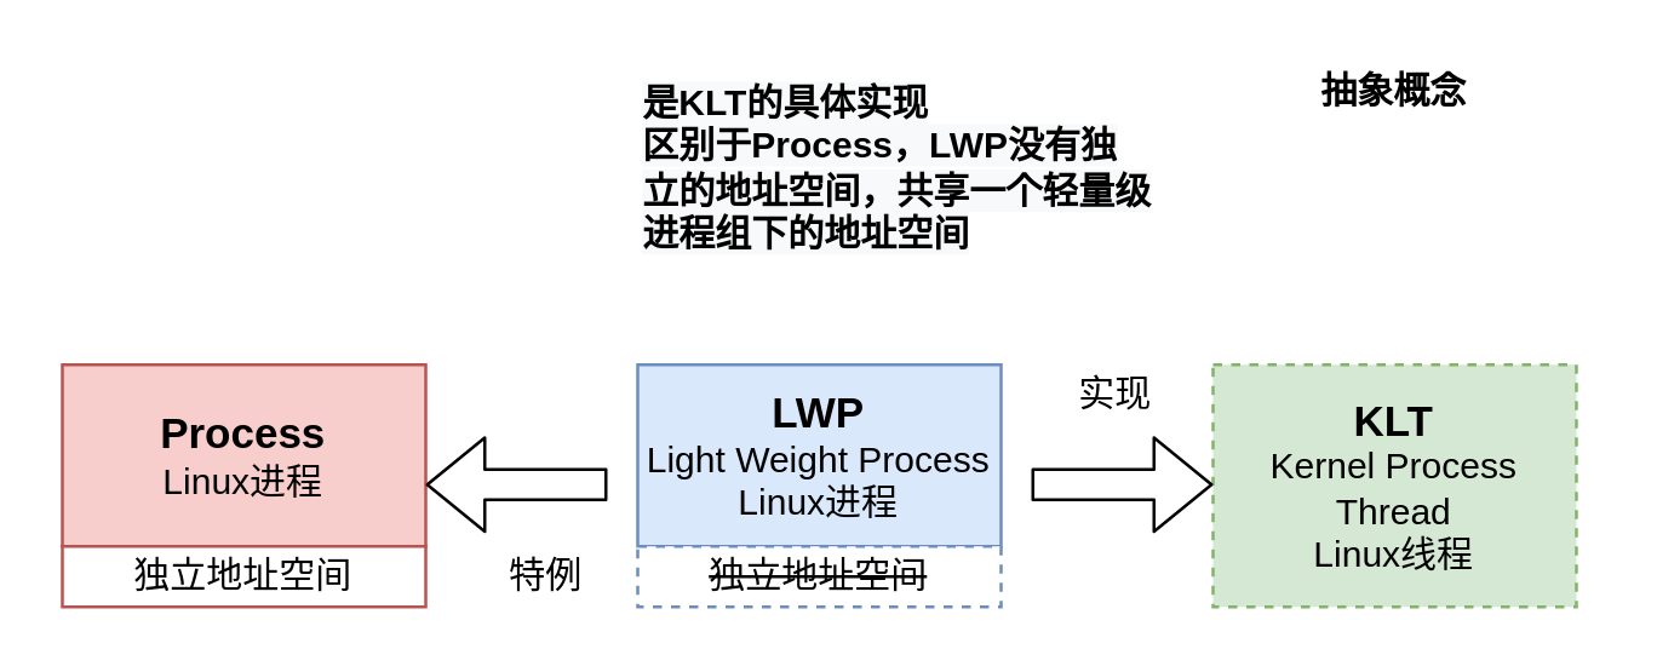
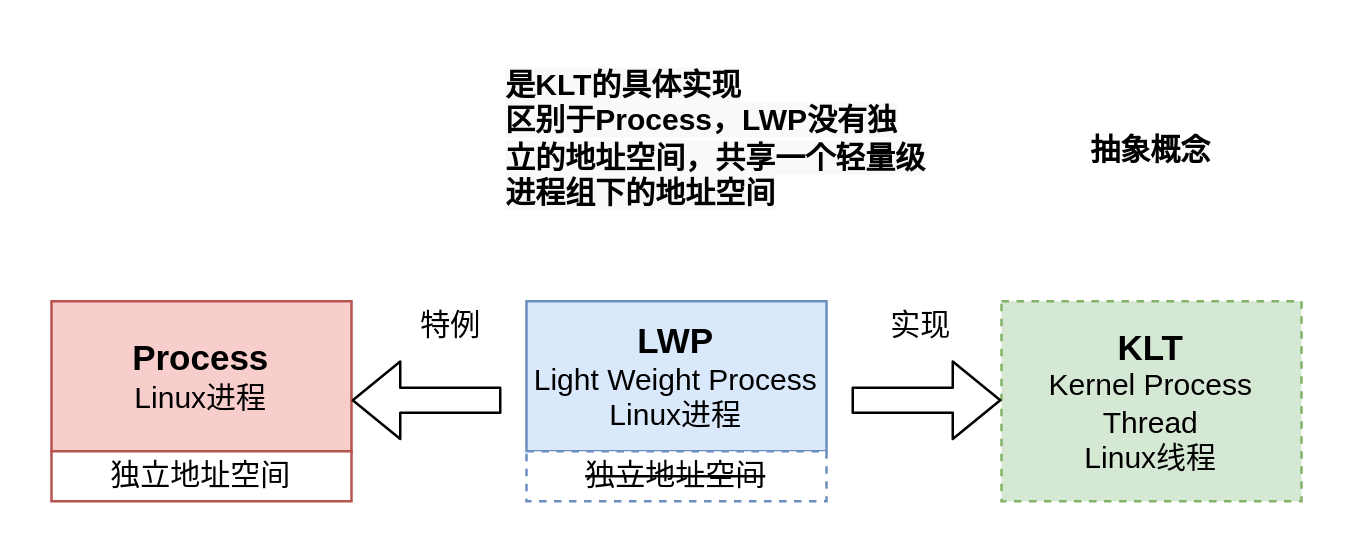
- <mxCell id="3" value="抽象概念" style="text;html=1;strokeColor=none;fillColor=none;align=center;verticalAlign=middle;whiteSpace=wrap;rounded=0;fontStyle=1" vertex="1" parent="1"><mxGeometry x="395" y="10" width="130" height="40" as="geometry" /></mxCell>
+ <mxCell id="3" value="抽象概念" style="text;html=1;strokeColor=none;fillColor=none;align=center;verticalAlign=middle;whiteSpace=wrap;rounded=0;fontStyle=1" vertex="1" parent="1"><mxGeometry x="395" y="40" width="130" height="40" as="geometry" /></mxCell>
- <mxCell id="4" value="&lt;span style=&quot;color: rgb(0, 0, 0); font-family: helvetica; font-size: 12px; font-style: normal; letter-spacing: normal; text-align: center; text-indent: 0px; text-transform: none; word-spacing: 0px; background-color: rgb(248, 249, 250); display: inline; float: none;&quot;&gt;是KLT的具体实现&lt;br&gt;区别于Process，LWP没有独立的地址空间，共享一个轻量级进程组下的地址空间&lt;br&gt;&lt;/span&gt;" style="text;whiteSpace=wrap;html=1;fontStyle=1" vertex="1" parent="1"><mxGeometry x="210" y="20" width="170" height="80" as="geometry" /></mxCell>
+ <mxCell id="4" value="&lt;span style=&quot;color: rgb(0, 0, 0); font-family: helvetica; font-size: 12px; font-style: normal; letter-spacing: normal; text-align: center; text-indent: 0px; text-transform: none; word-spacing: 0px; background-color: rgb(248, 249, 250); display: inline; float: none;&quot;&gt;是KLT的具体实现&lt;br&gt;区别于Process，LWP没有独立的地址空间，共享一个轻量级进程组下的地址空间&lt;br&gt;&lt;/span&gt;" style="text;whiteSpace=wrap;html=1;fontStyle=1" vertex="1" parent="1"><mxGeometry x="200" y="20" width="170" height="80" as="geometry" /></mxCell>
- <mxCell id="12" value="特例" style="text;html=1;strokeColor=none;fillColor=none;align=center;verticalAlign=middle;whiteSpace=wrap;rounded=0;dashed=1;" vertex="1" parent="1"><mxGeometry x="160" y="180" width="40" height="20" as="geometry" /></mxCell>
+ <mxCell id="12" value="特例" style="text;html=1;strokeColor=none;fillColor=none;align=center;verticalAlign=middle;whiteSpace=wrap;rounded=0;dashed=1;" vertex="1" parent="1"><mxGeometry x="160" y="120" width="40" height="20" as="geometry" /></mxCell>
